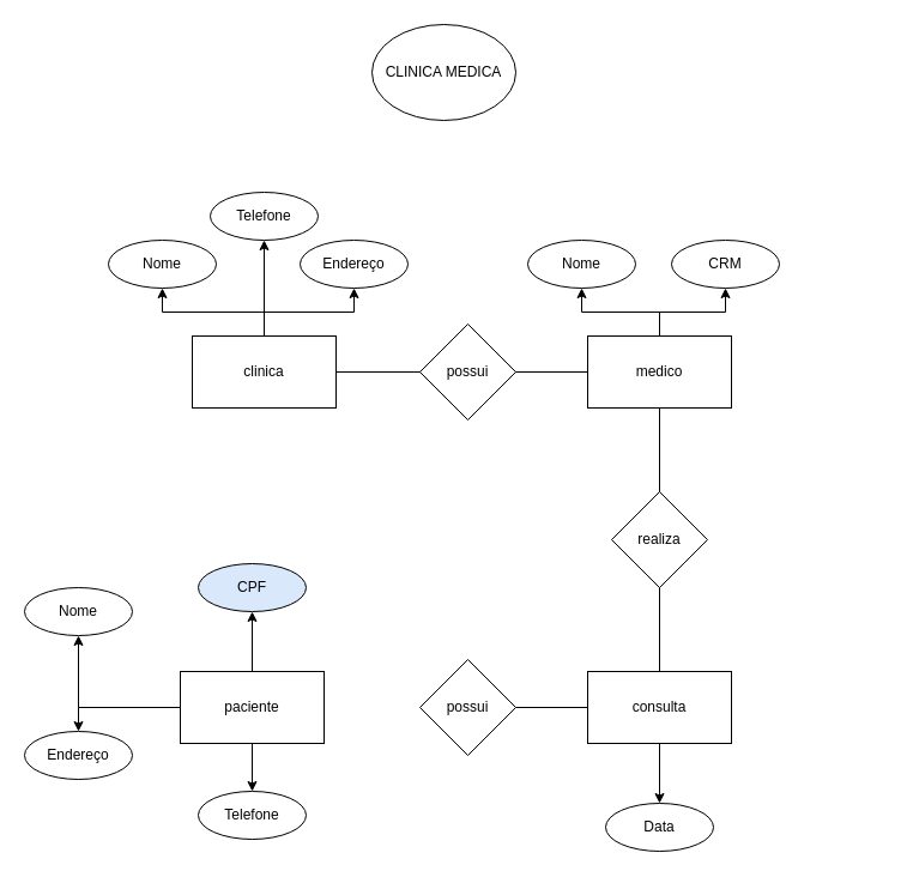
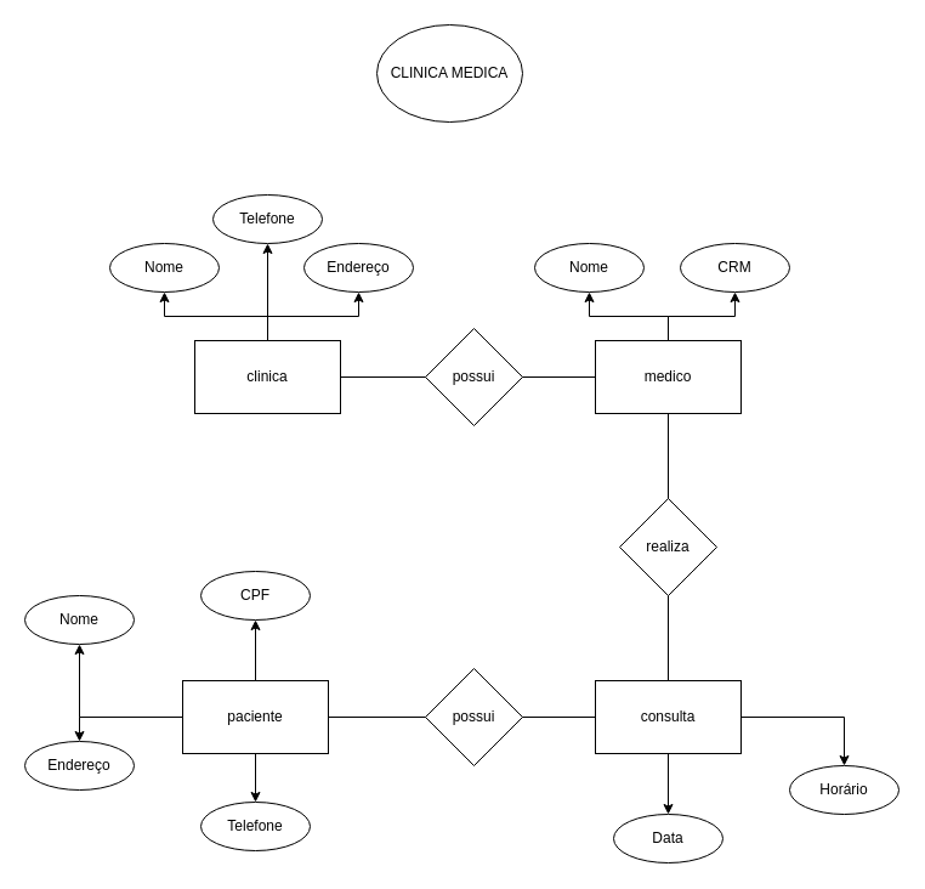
- <mxCell id="31" value="CPF" style="ellipse;whiteSpace=wrap;html=1;fillColor=#dae8fc;" vertex="1" parent="1"><mxGeometry x="165" y="470" width="90" height="40" as="geometry" /></mxCell>
+ <mxCell id="31" value="CPF" style="ellipse;whiteSpace=wrap;html=1;" vertex="1" parent="1"><mxGeometry x="165" y="470" width="90" height="40" as="geometry" /></mxCell>
+ <mxCell id="12" style="edgeStyle=orthogonalEdgeStyle;rounded=0;orthogonalLoop=1;jettySize=auto;html=1;entryX=0;entryY=0.5;entryDx=0;entryDy=0;endArrow=none;endFill=0;" edge="1" parent="1" source="17" target="22"><mxGeometry relative="1" as="geometry" /></mxCell>
+ <mxCell id="21" style="edgeStyle=orthogonalEdgeStyle;rounded=0;orthogonalLoop=1;jettySize=auto;html=1;entryX=0.5;entryY=0;entryDx=0;entryDy=0;" edge="1" parent="1" source="22" target="34"><mxGeometry relative="1" as="geometry" /></mxCell>
+ <mxCell id="34" value="Horário" style="ellipse;whiteSpace=wrap;html=1;" vertex="1" parent="1"><mxGeometry x="650" y="630" width="90" height="40" as="geometry" /></mxCell>
